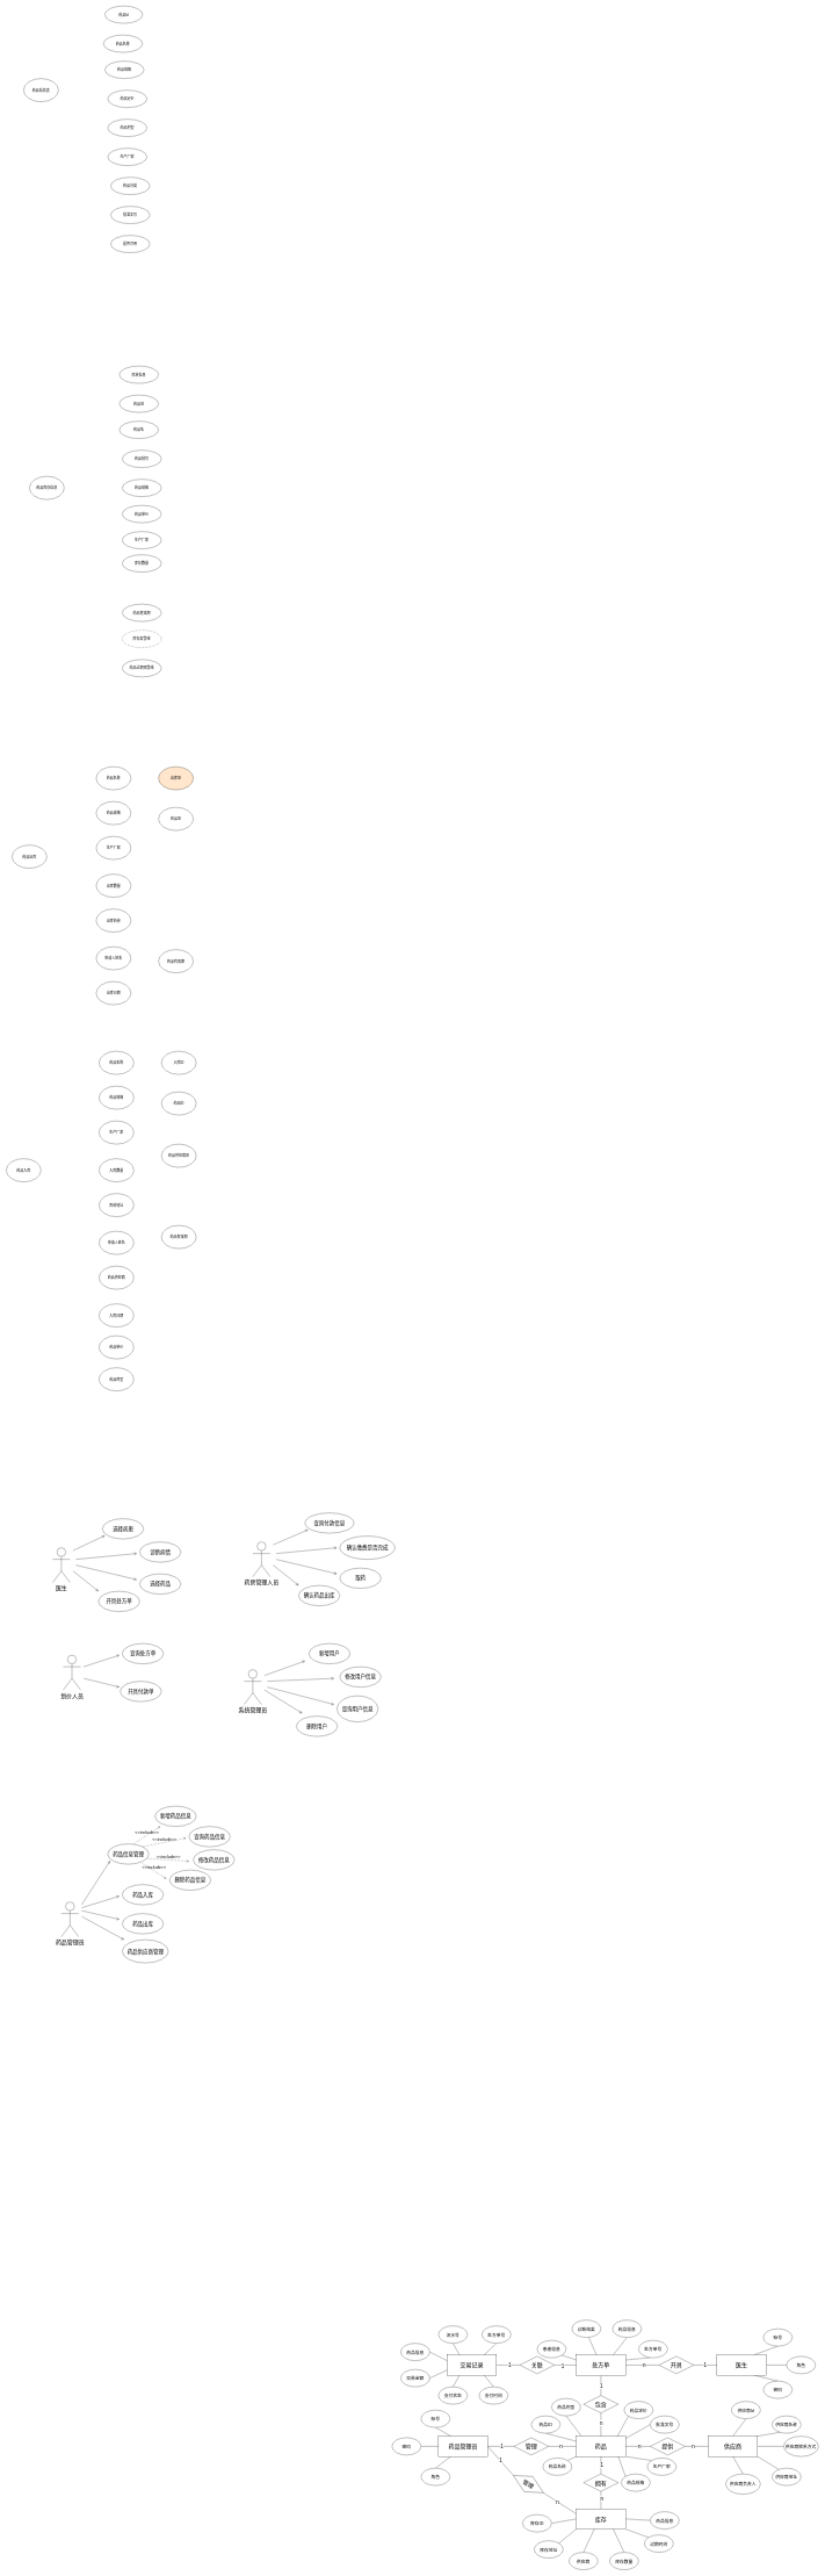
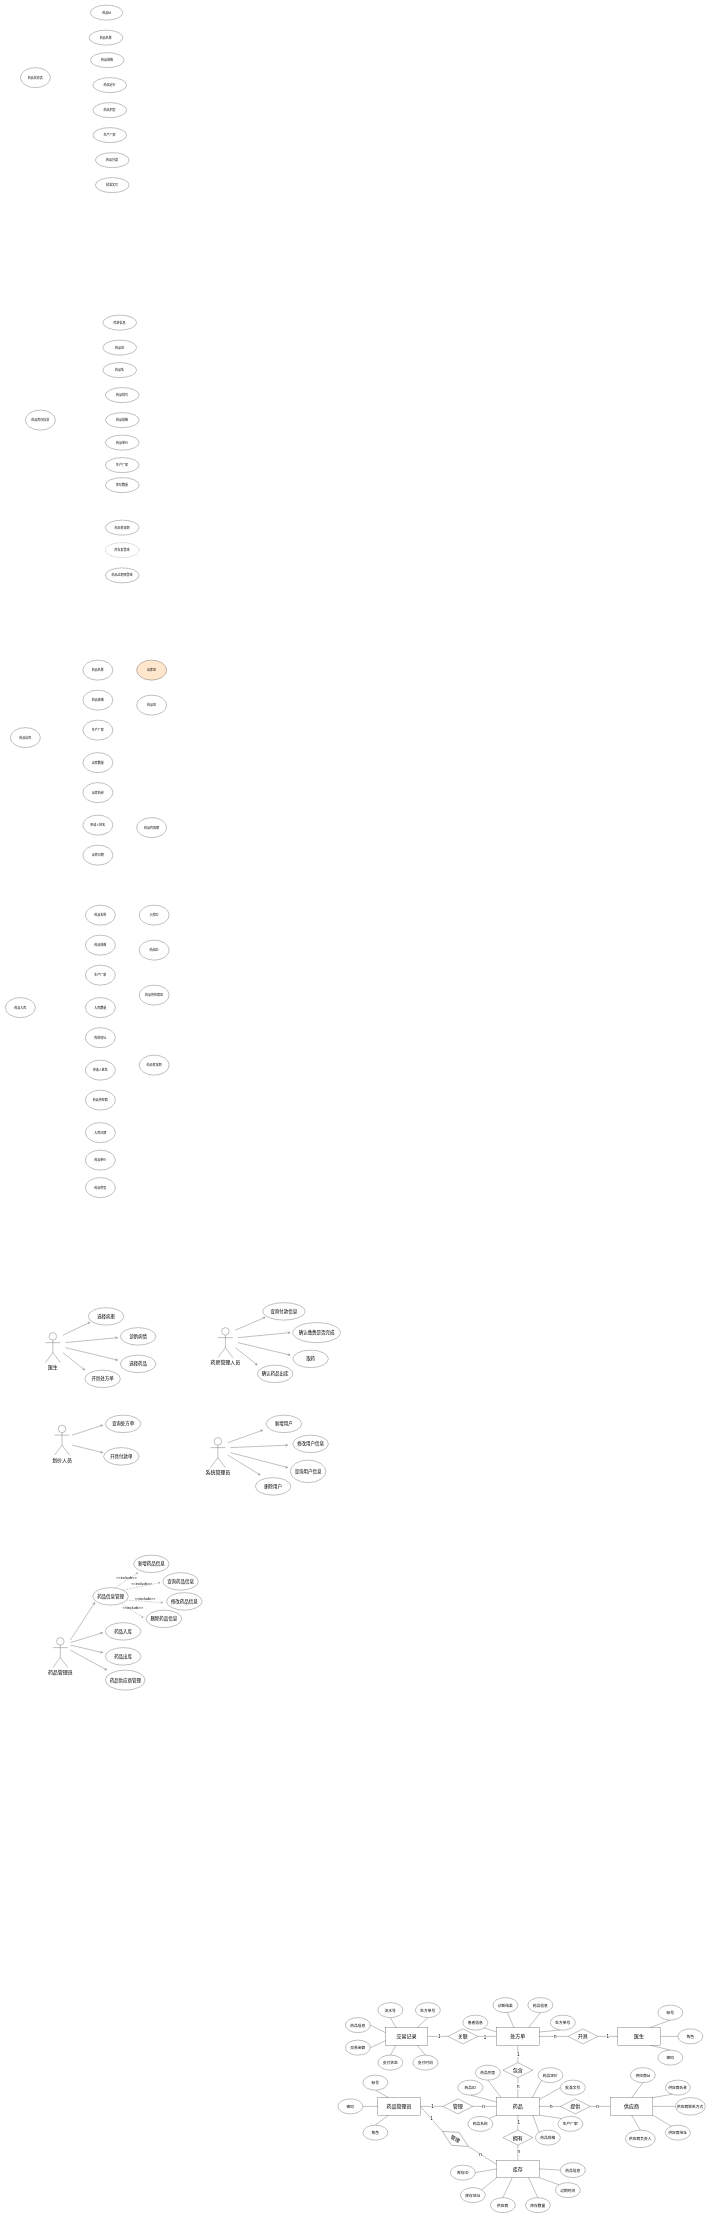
- <mxCell id="11" value="是否可用" style="ellipse;whiteSpace=wrap;html=1;" parent="1" vertex="1"><mxGeometry x="380" y="810" width="135" height="60" as="geometry" /></mxCell>
